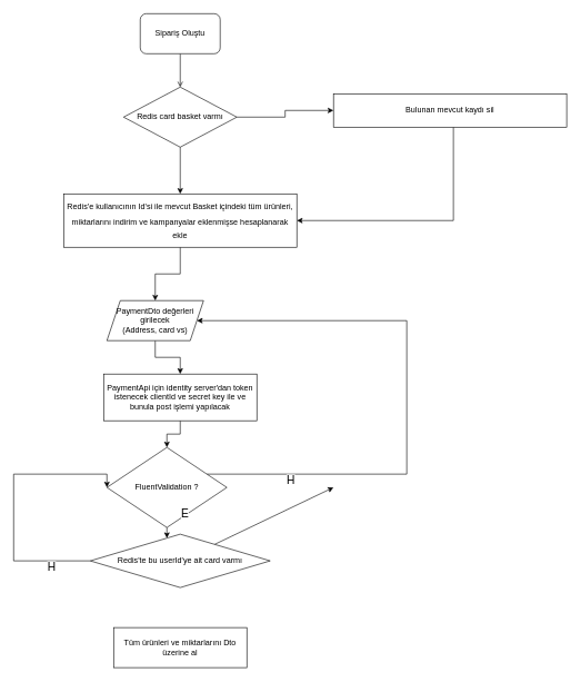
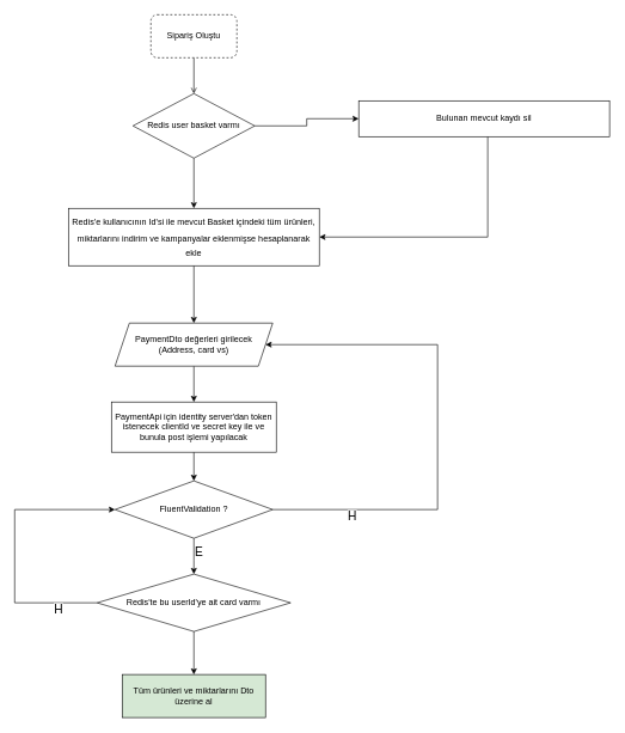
- <mxCell id="3" value="Sipariş Oluştu" style="rounded=1;whiteSpace=wrap;html=1;" vertex="1" parent="1"><mxGeometry x="210" y="20" width="120" height="60" as="geometry" /></mxCell>
+ <mxCell id="3" value="Sipariş Oluştu" style="rounded=1;whiteSpace=wrap;html=1;dashed=1;" vertex="1" parent="1"><mxGeometry x="210" y="20" width="120" height="60" as="geometry" /></mxCell>
- <mxCell id="8" value="Redis card basket varmı" style="rhombus;whiteSpace=wrap;html=1;" vertex="1" parent="1"><mxGeometry x="185" y="130" width="170" height="90" as="geometry" /></mxCell>
+ <mxCell id="8" value="Redis user basket varmı" style="rhombus;whiteSpace=wrap;html=1;" vertex="1" parent="1"><mxGeometry x="185" y="130" width="170" height="90" as="geometry" /></mxCell>
- <mxCell id="5" value="PaymentDto değerleri girilecek &lt;br&gt;(Address, card vs)" style="shape=parallelogram;perimeter=parallelogramPerimeter;whiteSpace=wrap;html=1;fixedSize=1;" vertex="1" parent="1"><mxGeometry x="160" y="450" width="145" height="60" as="geometry" /></mxCell>
+ <mxCell id="5" value="PaymentDto değerleri girilecek &lt;br&gt;(Address, card vs)" style="shape=parallelogram;perimeter=parallelogramPerimeter;whiteSpace=wrap;html=1;fixedSize=1;" vertex="1" parent="1"><mxGeometry x="160" y="450" width="220" height="60" as="geometry" /></mxCell>
- <mxCell id="18" value="FluentValidation ?" style="rhombus;whiteSpace=wrap;html=1;" vertex="1" parent="1"><mxGeometry x="160" y="670" width="180" height="120" as="geometry" /></mxCell>
+ <mxCell id="18" value="FluentValidation ?" style="rhombus;whiteSpace=wrap;html=1;" vertex="1" parent="1"><mxGeometry x="160" y="670" width="220" height="80" as="geometry" /></mxCell>
- <mxCell id="21" value="" style="edgeStyle=orthogonalEdgeStyle;rounded=0;orthogonalLoop=1;jettySize=auto;html=1;fontSize=17;" edge="1" parent="1" source="22" target="24"><mxGeometry relative="1" as="geometry" /></mxCell>
+ <mxCell id="21" value="" style="edgeStyle=orthogonalEdgeStyle;rounded=0;orthogonalLoop=1;jettySize=auto;html=1;fontSize=17;" edge="1" parent="1" source="22" target="23"><mxGeometry relative="1" as="geometry" /></mxCell>
- <mxCell id="23" value="Tüm ürünleri ve miktarlarını Dto üzerine al" style="whiteSpace=wrap;html=1;" vertex="1" parent="1"><mxGeometry x="170" y="940" width="200" height="60" as="geometry" /></mxCell>
+ <mxCell id="23" value="Tüm ürünleri ve miktarlarını Dto üzerine al" style="whiteSpace=wrap;html=1;fillColor=#d5e8d4;" vertex="1" parent="1"><mxGeometry x="170" y="940" width="200" height="60" as="geometry" /></mxCell>
